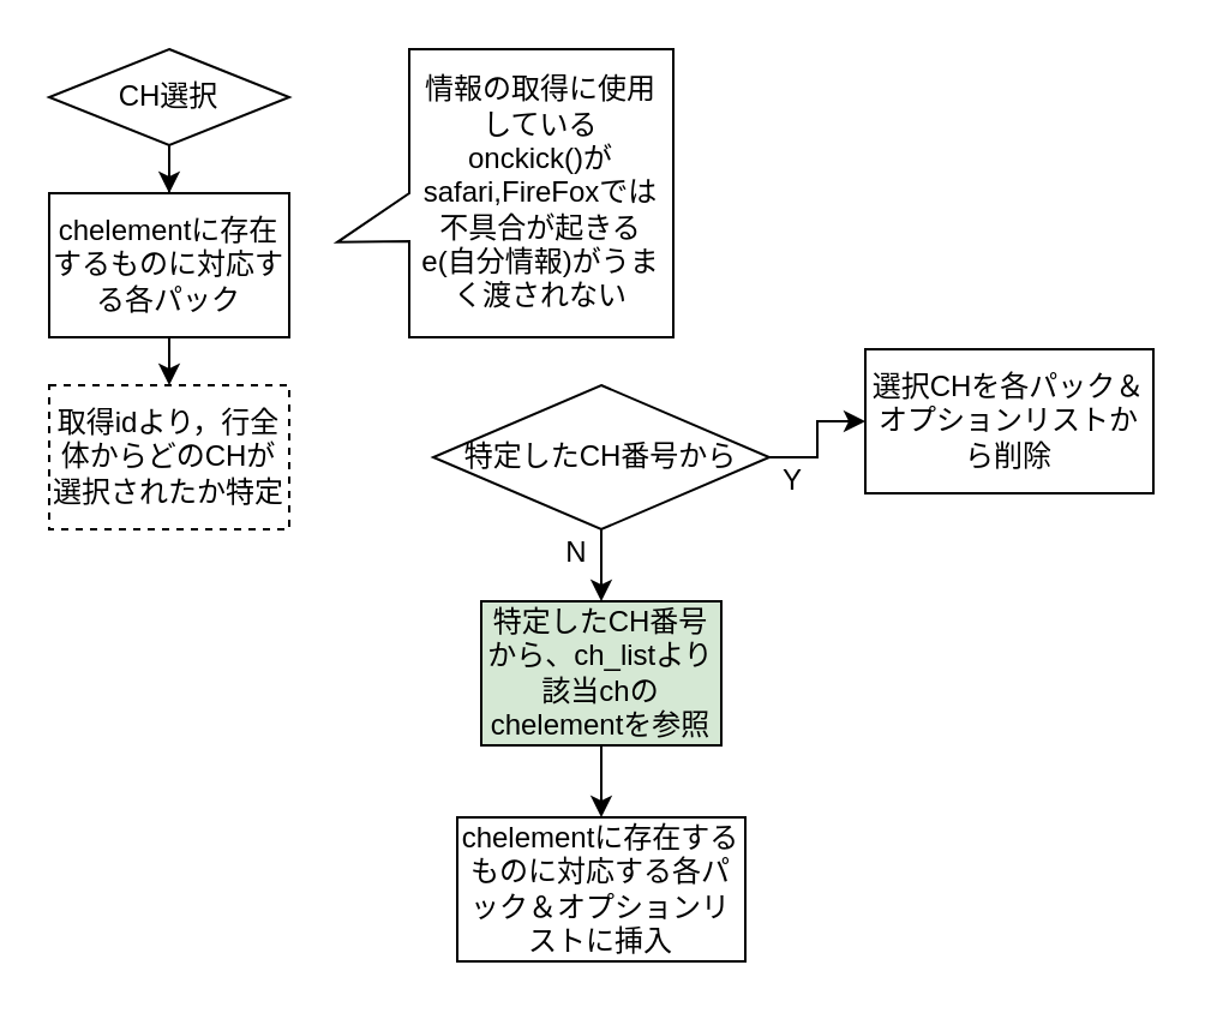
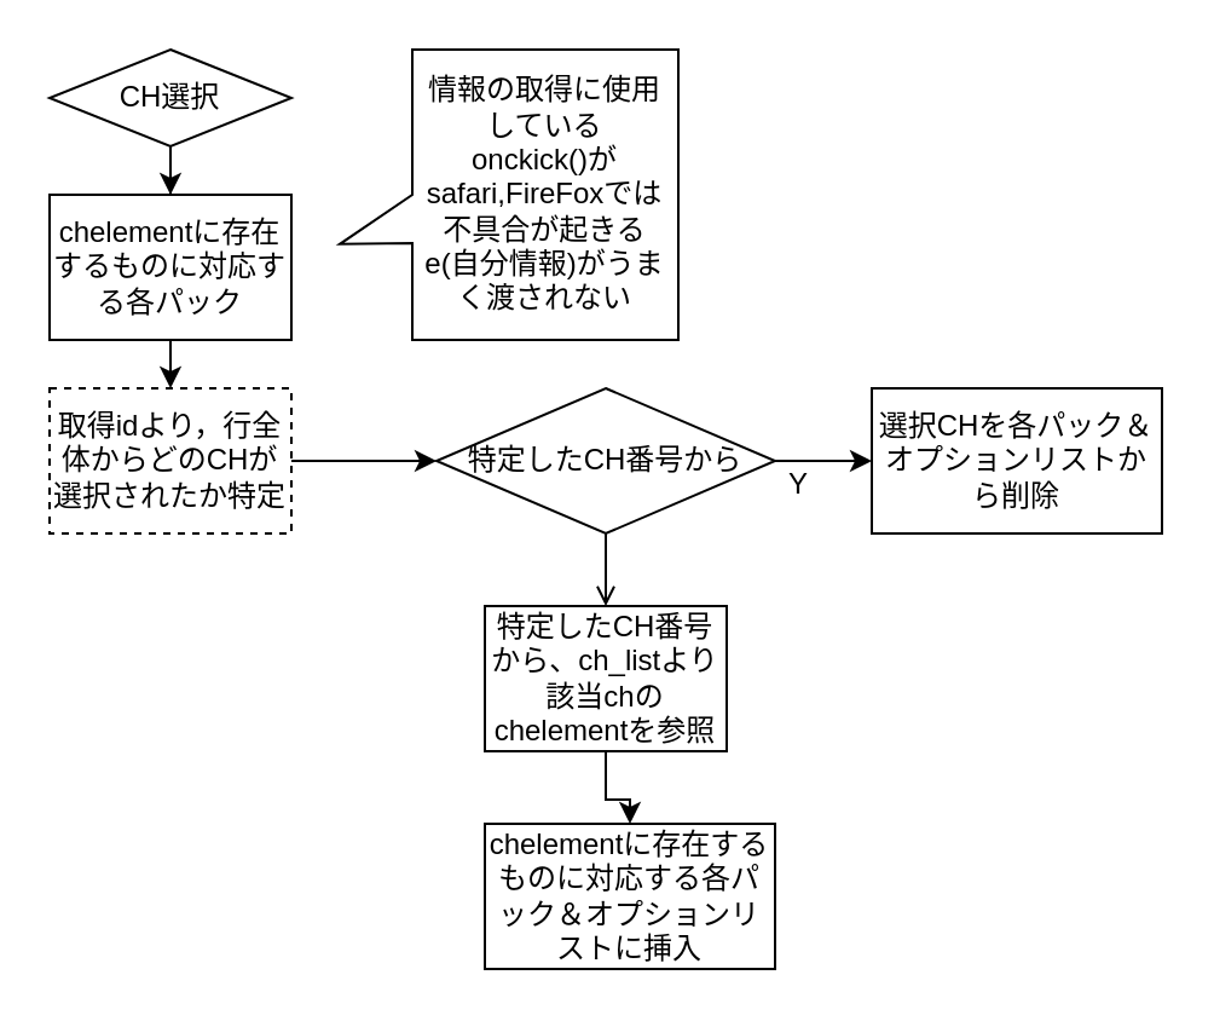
- <mxCell id="14" value="選択CHを各パック＆オプションリストから削除" style="rounded=0;whiteSpace=wrap;html=1;" vertex="1" parent="1"><mxGeometry x="360" y="145" width="120" height="60" as="geometry" /></mxCell>
+ <mxCell id="14" value="選択CHを各パック＆オプションリストから削除" style="rounded=0;whiteSpace=wrap;html=1;" vertex="1" parent="1"><mxGeometry x="360" y="160" width="120" height="60" as="geometry" /></mxCell>
+ <mxCell id="6" style="edgeStyle=orthogonalEdgeStyle;rounded=0;orthogonalLoop=1;jettySize=auto;html=1;exitX=1;exitY=0.5;exitDx=0;exitDy=0;entryX=0;entryY=0.5;entryDx=0;entryDy=0;" edge="1" parent="1" source="7" target="13"><mxGeometry relative="1" as="geometry" /></mxCell>
- <mxCell id="16" value="N" style="text;html=1;strokeColor=none;fillColor=none;align=center;verticalAlign=middle;whiteSpace=wrap;rounded=0;" vertex="1" parent="1"><mxGeometry x="220" y="220" width="40" height="20" as="geometry" /></mxCell>
- <mxCell id="11" value="" style="edgeStyle=orthogonalEdgeStyle;rounded=0;orthogonalLoop=1;jettySize=auto;html=1;" edge="1" parent="1" source="13" target="9"><mxGeometry relative="1" as="geometry" /></mxCell>
+ <mxCell id="11" value="" style="edgeStyle=orthogonalEdgeStyle;rounded=0;orthogonalLoop=1;jettySize=auto;html=1;endArrow=open;" edge="1" parent="1" source="13" target="9"><mxGeometry relative="1" as="geometry" /></mxCell>
- <mxCell id="9" value="特定したCH番号から、ch_listより該当chのchelementを参照" style="rounded=0;whiteSpace=wrap;html=1;fillColor=#d5e8d4;" vertex="1" parent="1"><mxGeometry x="200" y="250" width="100" height="60" as="geometry" /></mxCell>
+ <mxCell id="9" value="特定したCH番号から、ch_listより該当chのchelementを参照" style="rounded=0;whiteSpace=wrap;html=1;" vertex="1" parent="1"><mxGeometry x="200" y="250" width="100" height="60" as="geometry" /></mxCell>
- <mxCell id="10" value="chelementに存在するものに対応する各パック＆オプションリストに挿入" style="rounded=0;whiteSpace=wrap;html=1;" vertex="1" parent="1"><mxGeometry x="190" y="340" width="120" height="60" as="geometry" /></mxCell>
+ <mxCell id="10" value="chelementに存在するものに対応する各パック＆オプションリストに挿入" style="rounded=0;whiteSpace=wrap;html=1;" vertex="1" parent="1"><mxGeometry x="200" y="340" width="120" height="60" as="geometry" /></mxCell>
